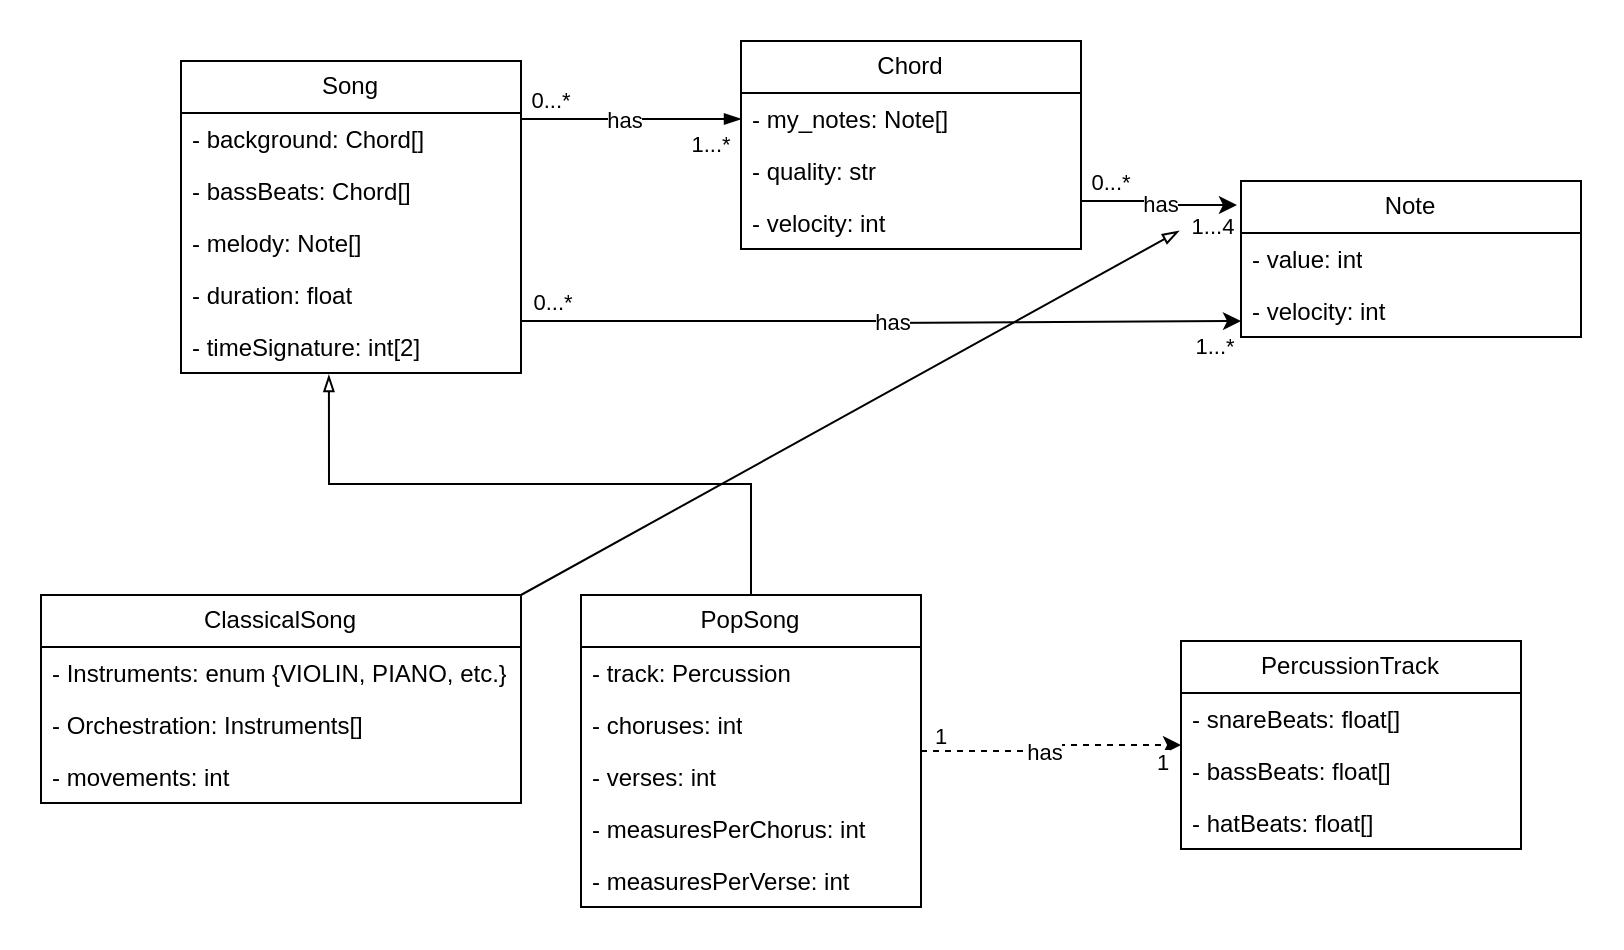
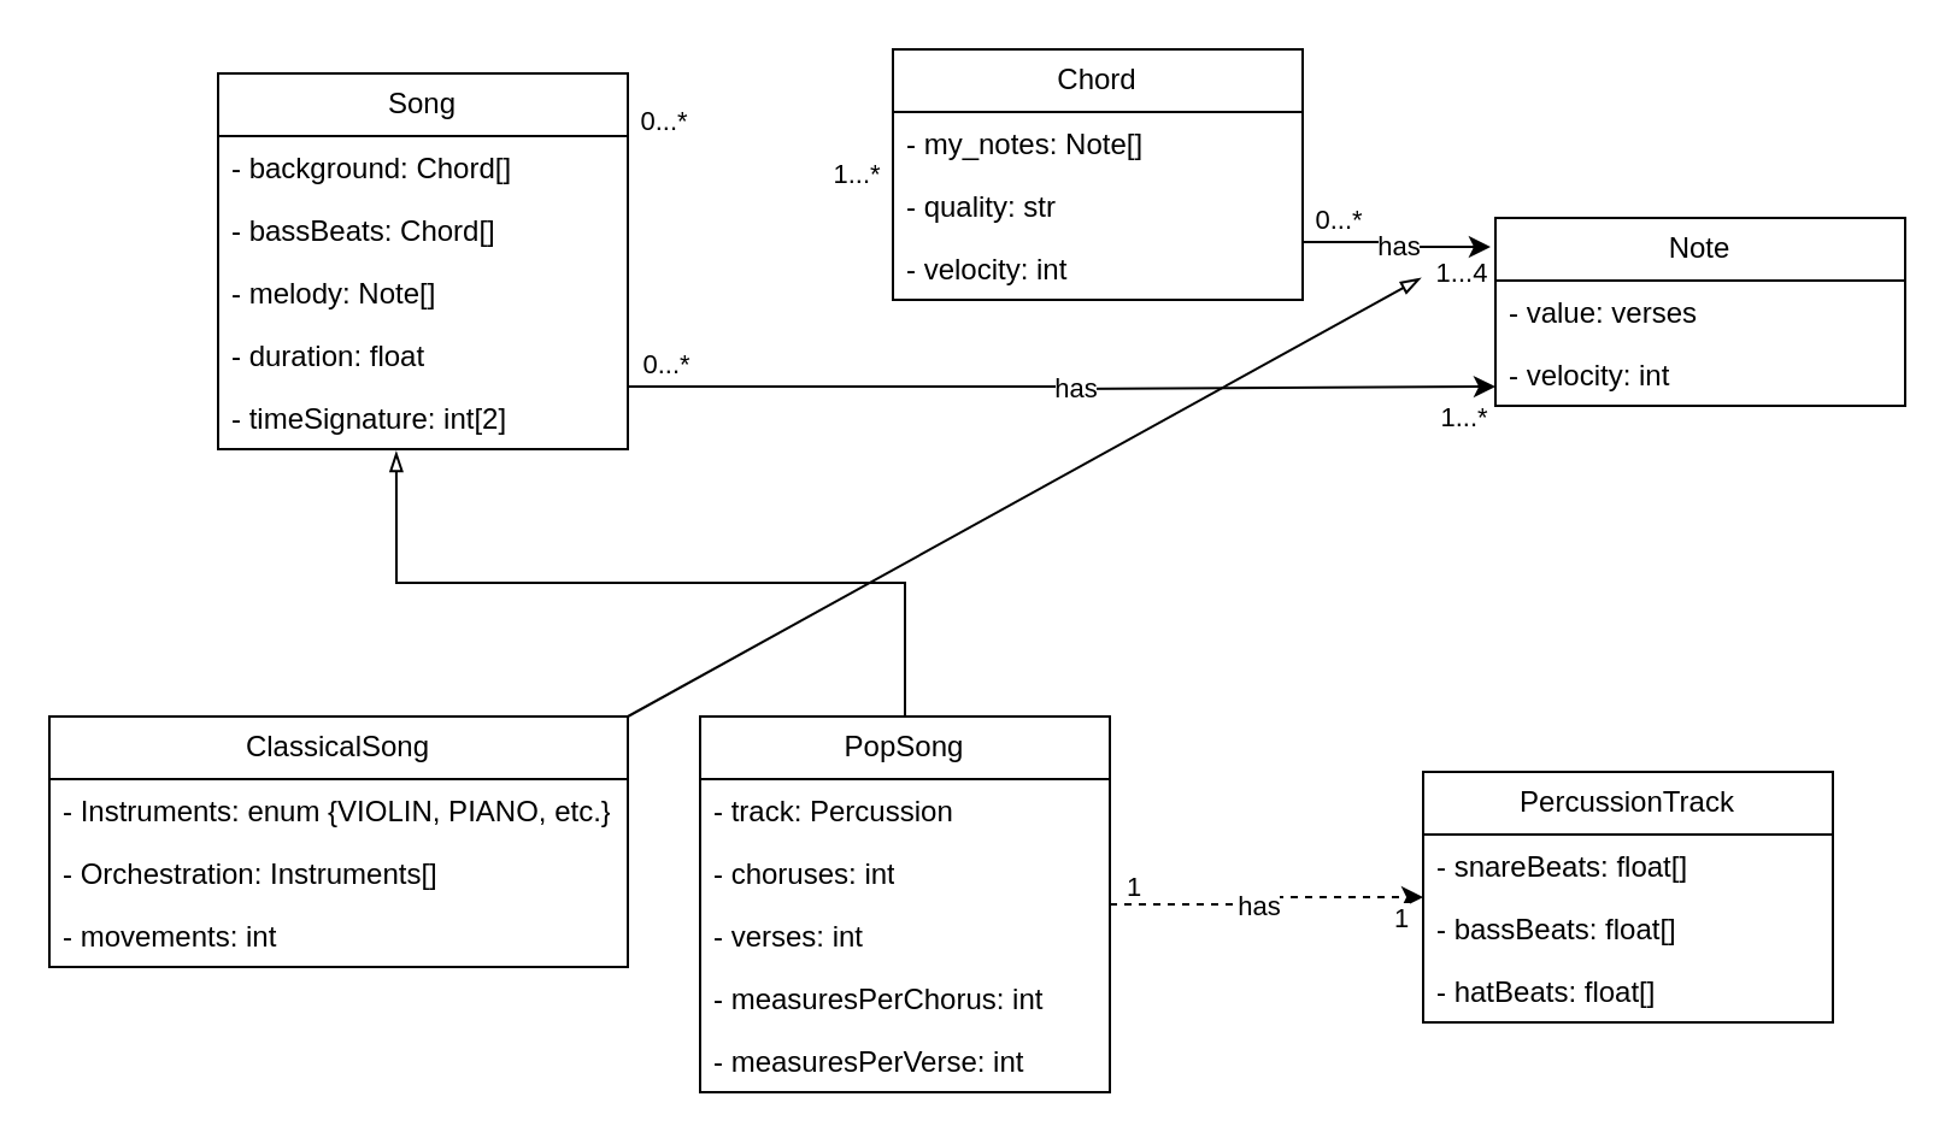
- <mxCell id="2" style="edgeStyle=orthogonalEdgeStyle;rounded=0;orthogonalLoop=1;jettySize=auto;html=1;entryX=0;entryY=0.5;entryDx=0;entryDy=0;endArrow=blockThin;endFill=1;" edge="1" parent="1" source="6" target="13"><mxGeometry relative="1" as="geometry"><Array as="points"><mxPoint x="290" y="59" /><mxPoint x="290" y="59" /></Array></mxGeometry></mxCell>
- <mxCell id="3" value="has" style="edgeLabel;html=1;align=center;verticalAlign=middle;resizable=0;points=[];" vertex="1" connectable="0" parent="2"><mxGeometry x="-0.067" relative="1" as="geometry"><mxPoint as="offset" /></mxGeometry></mxCell>
- <mxCell id="17" value="- value: int" style="text;strokeColor=none;fillColor=none;align=left;verticalAlign=top;spacingLeft=4;spacingRight=4;overflow=hidden;rotatable=0;points=[[0,0.5],[1,0.5]];portConstraint=eastwest;whiteSpace=wrap;html=1;" vertex="1" parent="16"><mxGeometry y="26" width="170" height="26" as="geometry" /></mxCell>
+ <mxCell id="17" value="- value: verses" style="text;strokeColor=none;fillColor=none;align=left;verticalAlign=top;spacingLeft=4;spacingRight=4;overflow=hidden;rotatable=0;points=[[0,0.5],[1,0.5]];portConstraint=eastwest;whiteSpace=wrap;html=1;" vertex="1" parent="16"><mxGeometry y="26" width="170" height="26" as="geometry" /></mxCell>
